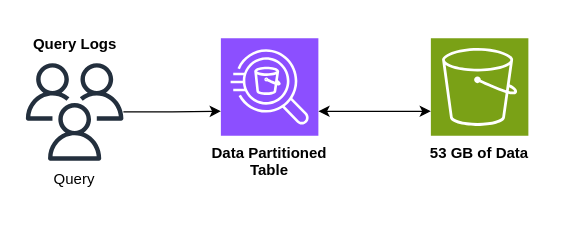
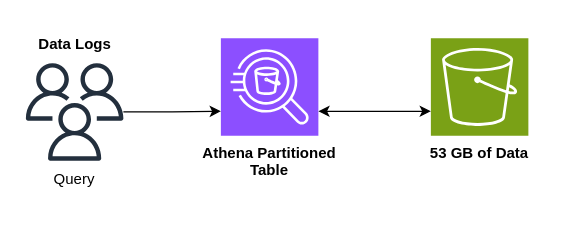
- <mxCell id="3" value="&lt;b&gt;Query Logs&lt;/b&gt;" style="text;strokeColor=none;align=center;fillColor=none;html=1;verticalAlign=middle;whiteSpace=wrap;rounded=0;" vertex="1" parent="2"><mxGeometry x="3.5" width="71" height="30" as="geometry" /></mxCell>
+ <mxCell id="3" value="&lt;b&gt;Data Logs&lt;/b&gt;" style="text;strokeColor=none;align=center;fillColor=none;html=1;verticalAlign=middle;whiteSpace=wrap;rounded=0;" vertex="1" parent="2"><mxGeometry x="3.5" width="71" height="30" as="geometry" /></mxCell>
- <mxCell id="9" value="&lt;b style=&quot;border-color: var(--border-color);&quot;&gt;Data Partitioned Table&lt;/b&gt;" style="text;whiteSpace=wrap;html=1;align=center;" vertex="1" parent="7"><mxGeometry y="78" width="110" height="40" as="geometry" /></mxCell>
+ <mxCell id="9" value="&lt;b style=&quot;border-color: var(--border-color);&quot;&gt;Athena Partitioned Table&lt;/b&gt;" style="text;whiteSpace=wrap;html=1;align=center;" vertex="1" parent="7"><mxGeometry y="78" width="110" height="40" as="geometry" /></mxCell>
